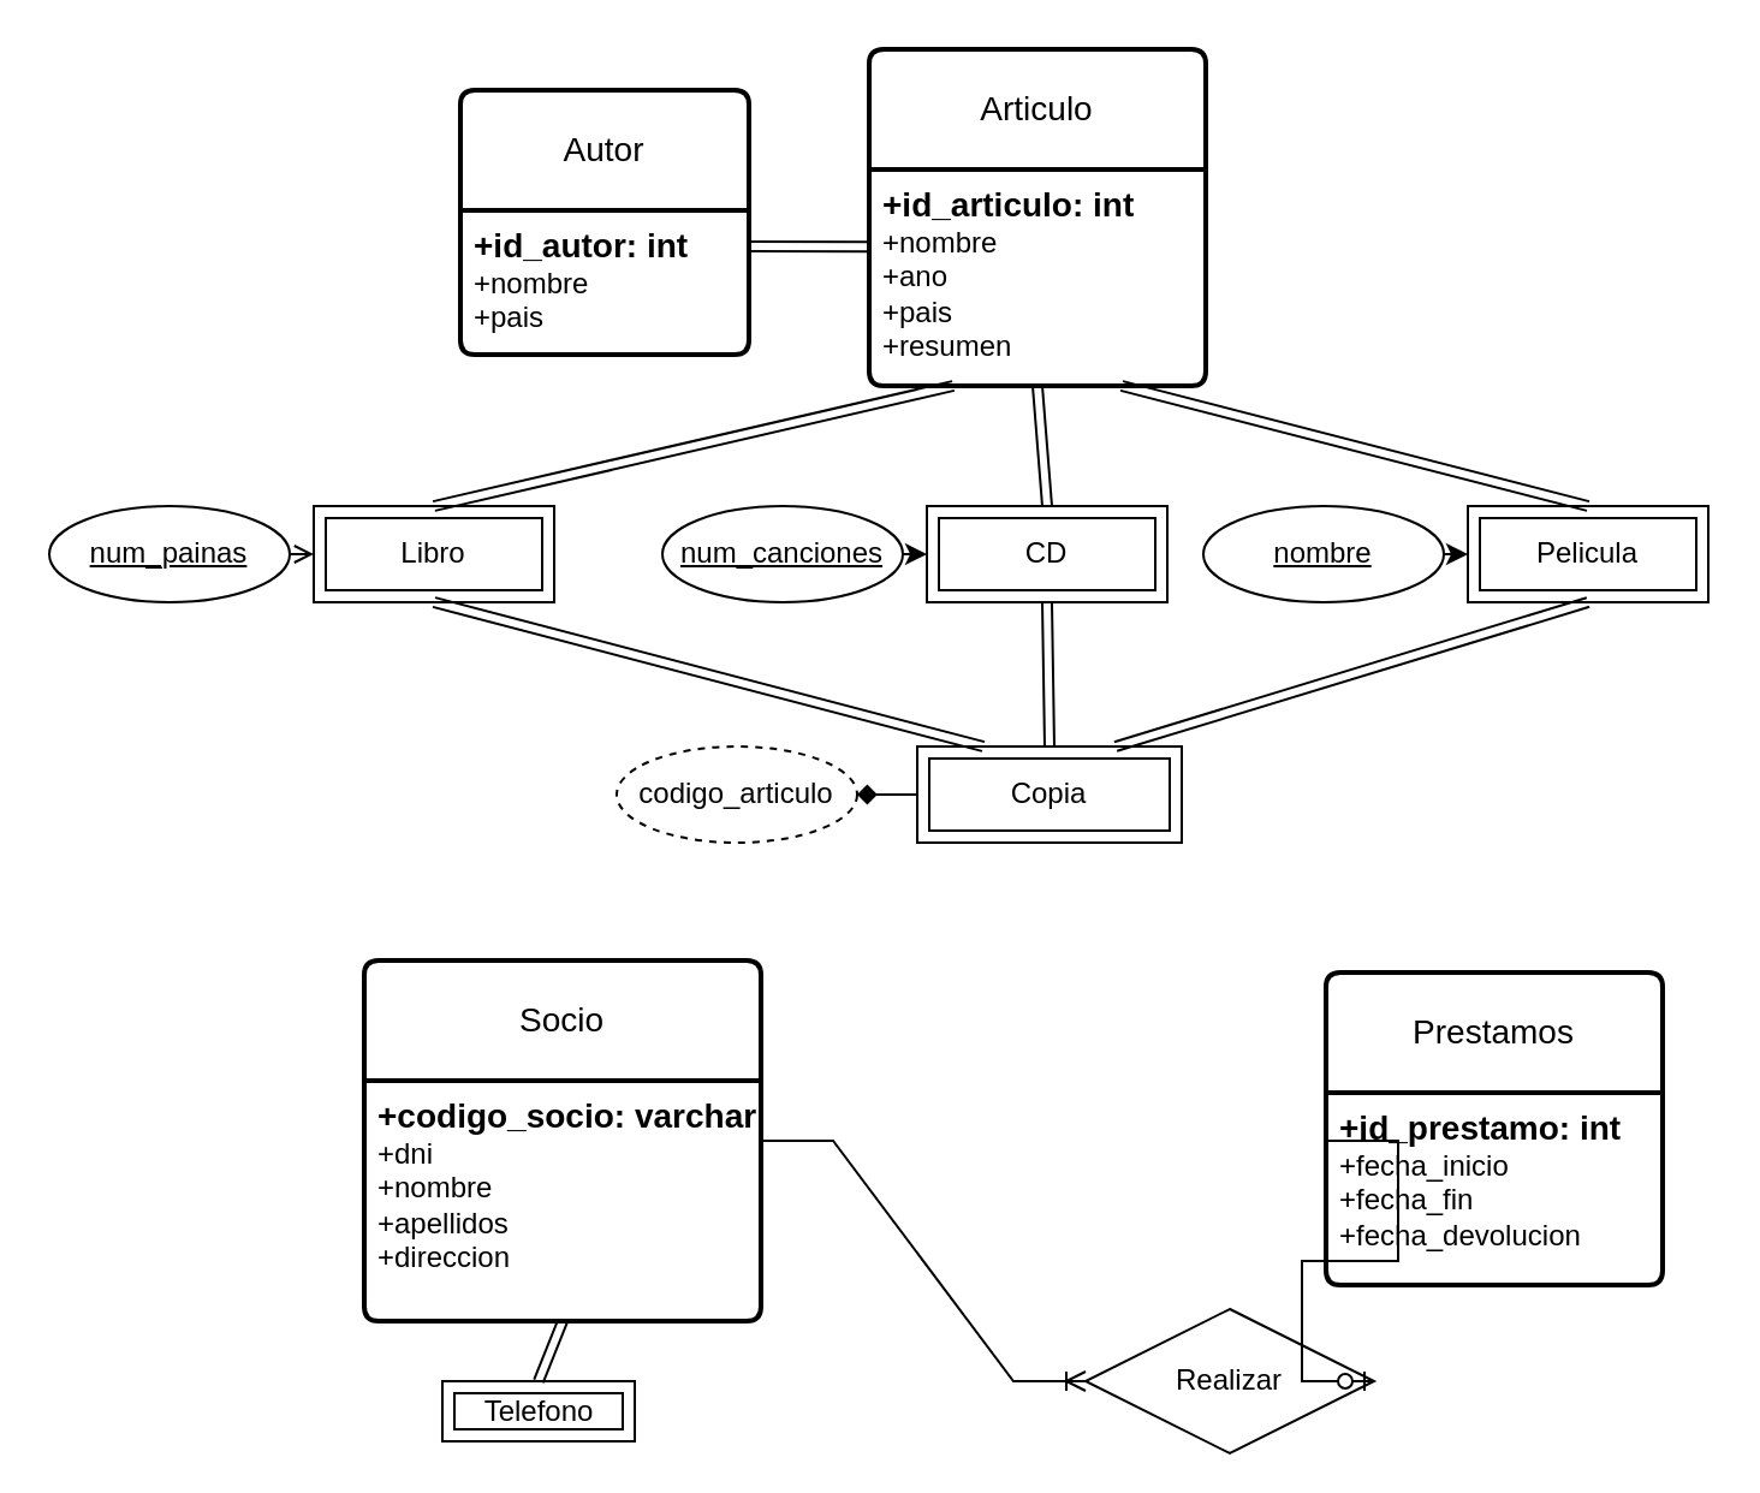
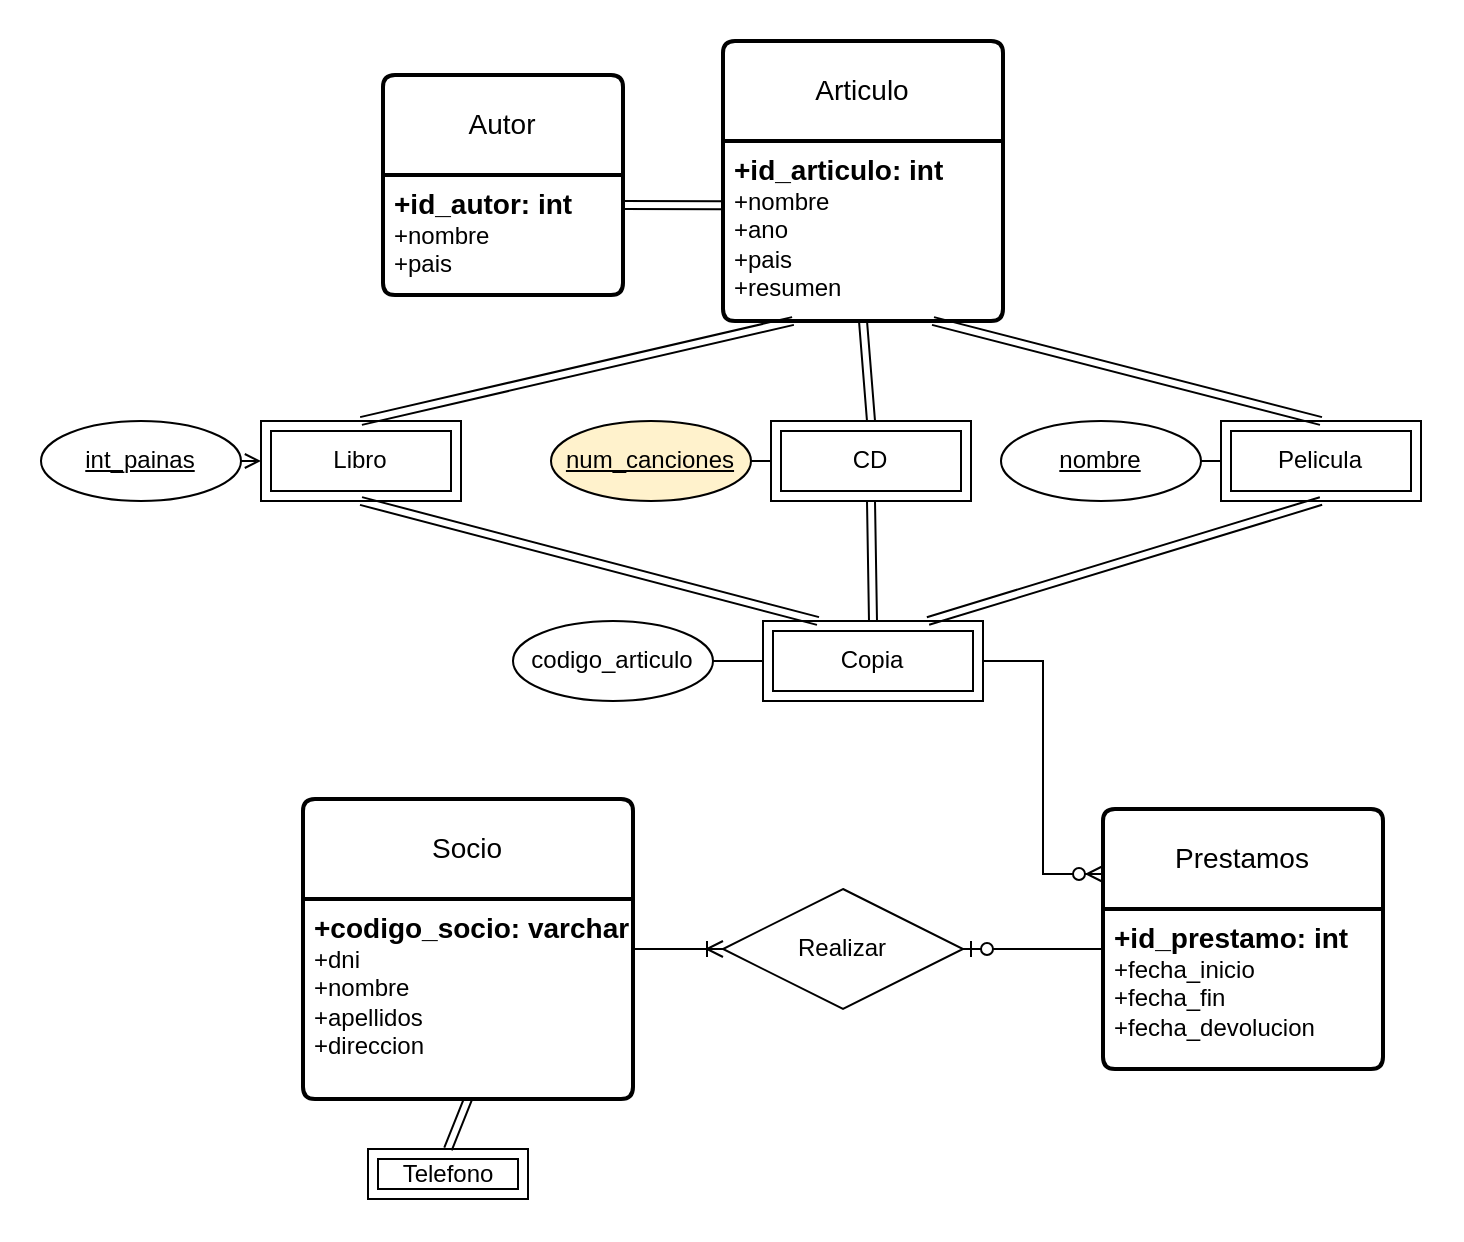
- <mxCell id="22" value="num_painas" style="ellipse;whiteSpace=wrap;html=1;align=center;fontStyle=4;" parent="1" vertex="1"><mxGeometry x="20" y="210" width="100" height="40" as="geometry" /></mxCell>
+ <mxCell id="22" value="int_painas" style="ellipse;whiteSpace=wrap;html=1;align=center;fontStyle=4;" parent="1" vertex="1"><mxGeometry x="20" y="210" width="100" height="40" as="geometry" /></mxCell>
- <mxCell id="23" value="num_canciones" style="ellipse;whiteSpace=wrap;html=1;align=center;fontStyle=4;" parent="1" vertex="1"><mxGeometry x="275" y="210" width="100" height="40" as="geometry" /></mxCell>
+ <mxCell id="23" value="num_canciones" style="ellipse;whiteSpace=wrap;html=1;align=center;fontStyle=4;fillColor=#fff2cc;" parent="1" vertex="1"><mxGeometry x="275" y="210" width="100" height="40" as="geometry" /></mxCell>
- <mxCell id="26" value="" style="endArrow=classic;html=1;rounded=0;exitX=1;exitY=0.5;exitDx=0;exitDy=0;entryX=0;entryY=0.5;entryDx=0;entryDy=0;" parent="1" source="23" target="17" edge="1"><mxGeometry width="50" height="50" relative="1" as="geometry"><mxPoint x="130" y="240" as="sourcePoint" /><mxPoint x="140" y="240" as="targetPoint" /></mxGeometry></mxCell>
+ <mxCell id="26" value="" style="endArrow=none;html=1;rounded=0;exitX=1;exitY=0.5;exitDx=0;exitDy=0;entryX=0;entryY=0.5;entryDx=0;entryDy=0;" parent="1" source="23" target="17" edge="1"><mxGeometry width="50" height="50" relative="1" as="geometry"><mxPoint x="130" y="240" as="sourcePoint" /><mxPoint x="140" y="240" as="targetPoint" /></mxGeometry></mxCell>
- <mxCell id="27" value="" style="endArrow=classic;html=1;rounded=0;exitX=1;exitY=0.5;exitDx=0;exitDy=0;entryX=0;entryY=0.5;entryDx=0;entryDy=0;" parent="1" source="24" target="16" edge="1"><mxGeometry width="50" height="50" relative="1" as="geometry"><mxPoint x="140" y="250" as="sourcePoint" /><mxPoint x="150" y="250" as="targetPoint" /></mxGeometry></mxCell>
+ <mxCell id="27" value="" style="endArrow=none;html=1;rounded=0;exitX=1;exitY=0.5;exitDx=0;exitDy=0;entryX=0;entryY=0.5;entryDx=0;entryDy=0;" parent="1" source="24" target="16" edge="1"><mxGeometry width="50" height="50" relative="1" as="geometry"><mxPoint x="140" y="250" as="sourcePoint" /><mxPoint x="150" y="250" as="targetPoint" /></mxGeometry></mxCell>
- <mxCell id="20" value="codigo_articulo" style="ellipse;whiteSpace=wrap;html=1;align=center;dashed=1;" parent="1" vertex="1"><mxGeometry x="256" y="310" width="100" height="40" as="geometry" /></mxCell>
+ <mxCell id="20" value="codigo_articulo" style="ellipse;whiteSpace=wrap;html=1;align=center;" parent="1" vertex="1"><mxGeometry x="256" y="310" width="100" height="40" as="geometry" /></mxCell>
- <mxCell id="21" value="" style="endArrow=diamond;html=1;rounded=0;exitX=0;exitY=0.5;exitDx=0;exitDy=0;entryX=1;entryY=0.5;entryDx=0;entryDy=0;" parent="1" source="19" target="20" edge="1"><mxGeometry width="50" height="50" relative="1" as="geometry"><mxPoint x="186" y="360" as="sourcePoint" /><mxPoint x="346" y="300" as="targetPoint" /></mxGeometry></mxCell>
+ <mxCell id="21" value="" style="endArrow=none;html=1;rounded=0;exitX=0;exitY=0.5;exitDx=0;exitDy=0;entryX=1;entryY=0.5;entryDx=0;entryDy=0;" parent="1" source="19" target="20" edge="1"><mxGeometry width="50" height="50" relative="1" as="geometry"><mxPoint x="186" y="360" as="sourcePoint" /><mxPoint x="346" y="300" as="targetPoint" /></mxGeometry></mxCell>
+ <mxCell id="34" value="" style="edgeStyle=entityRelationEdgeStyle;fontSize=12;html=1;endArrow=ERzeroToMany;endFill=1;rounded=0;entryX=0;entryY=0.25;entryDx=0;entryDy=0;exitX=1;exitY=0.5;exitDx=0;exitDy=0;" parent="1" source="19" target="9" edge="1"><mxGeometry width="100" height="100" relative="1" as="geometry"><mxPoint x="552.5" y="340" as="sourcePoint" /><mxPoint x="547.5" y="404" as="targetPoint" /><Array as="points"><mxPoint x="542.5" y="390" /><mxPoint x="592.5" y="360" /><mxPoint x="602.5" y="350" /><mxPoint x="542.5" y="360" /><mxPoint x="512.5" y="390" /><mxPoint x="602.5" y="372" /><mxPoint x="612.5" y="372" /><mxPoint x="532.5" y="380" /></Array></mxGeometry></mxCell>
- <mxCell id="6" value="Realizar" style="shape=rhombus;perimeter=rhombusPerimeter;whiteSpace=wrap;html=1;align=center;" parent="1" vertex="1"><mxGeometry x="451" y="544" width="120" height="60" as="geometry" /></mxCell>
+ <mxCell id="6" value="Realizar" style="shape=rhombus;perimeter=rhombusPerimeter;whiteSpace=wrap;html=1;align=center;" parent="1" vertex="1"><mxGeometry x="361" y="444" width="120" height="60" as="geometry" /></mxCell>
